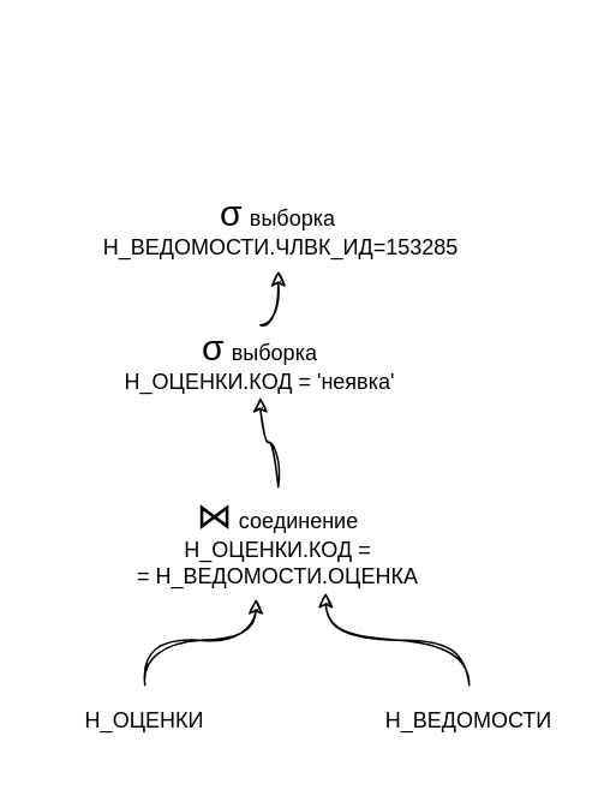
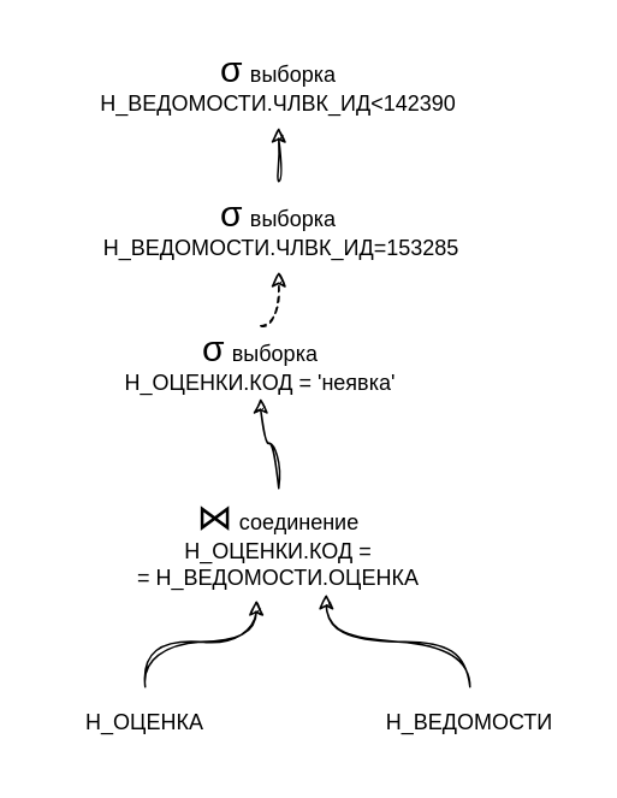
+ <mxCell id="12" value="&lt;font style=&quot;border-color: var(--border-color); font-size: 20px;&quot;&gt;σ&lt;/font&gt;&lt;font style=&quot;border-color: var(--border-color); font-size: 15px;&quot;&gt;&amp;nbsp;&lt;/font&gt;выборка&lt;br&gt;&amp;nbsp;Н_ВЕДОМОСТИ.ЧЛВК_ИД&amp;lt;142390&amp;nbsp;" style="text;html=1;strokeColor=none;fillColor=none;align=center;verticalAlign=middle;whiteSpace=wrap;rounded=0;shadow=0;glass=0;sketch=1;" vertex="1" parent="1"><mxGeometry x="54" y="20" width="200" height="50" as="geometry" /></mxCell>
+ <mxCell id="11" value="" style="edgeStyle=orthogonalEdgeStyle;rounded=0;sketch=1;orthogonalLoop=1;jettySize=auto;html=1;entryX=0.5;entryY=1;entryDx=0;entryDy=0;curved=1;exitX=0.5;exitY=0;exitDx=0;exitDy=0;" edge="1" parent="1" source="10" target="12"><mxGeometry relative="1" as="geometry"><mxPoint x="154" y="100" as="sourcePoint" /><mxPoint x="154" y="-20" as="targetPoint" /></mxGeometry></mxCell>
- <mxCell id="9" value="" style="edgeStyle=orthogonalEdgeStyle;rounded=0;sketch=1;orthogonalLoop=1;jettySize=auto;html=1;entryX=0.5;entryY=1;entryDx=0;entryDy=0;curved=1;exitX=0.5;exitY=0;exitDx=0;exitDy=0;" edge="1" parent="1" source="8" target="10"><mxGeometry relative="1" as="geometry"><mxPoint x="154" y="190" as="sourcePoint" /><mxPoint x="154" y="-20" as="targetPoint" /></mxGeometry></mxCell>
+ <mxCell id="9" value="" style="edgeStyle=orthogonalEdgeStyle;rounded=0;sketch=1;orthogonalLoop=1;jettySize=auto;html=1;entryX=0.5;entryY=1;entryDx=0;entryDy=0;curved=1;exitX=0.5;exitY=0;exitDx=0;exitDy=0;dashed=1;" edge="1" parent="1" source="8" target="10"><mxGeometry relative="1" as="geometry"><mxPoint x="154" y="190" as="sourcePoint" /><mxPoint x="154" y="-20" as="targetPoint" /></mxGeometry></mxCell>
- <mxCell id="3" value="Н_ОЦЕНКИ" style="text;html=1;fillColor=none;align=center;verticalAlign=middle;whiteSpace=wrap;rounded=0;shadow=0;glass=0;sketch=1;" parent="1" vertex="1"><mxGeometry x="20" y="380" width="120" height="40" as="geometry" /></mxCell>
+ <mxCell id="3" value="Н_ОЦЕНКА" style="text;html=1;fillColor=none;align=center;verticalAlign=middle;whiteSpace=wrap;rounded=0;shadow=0;glass=0;sketch=1;" parent="1" vertex="1"><mxGeometry x="20" y="380" width="120" height="40" as="geometry" /></mxCell>
